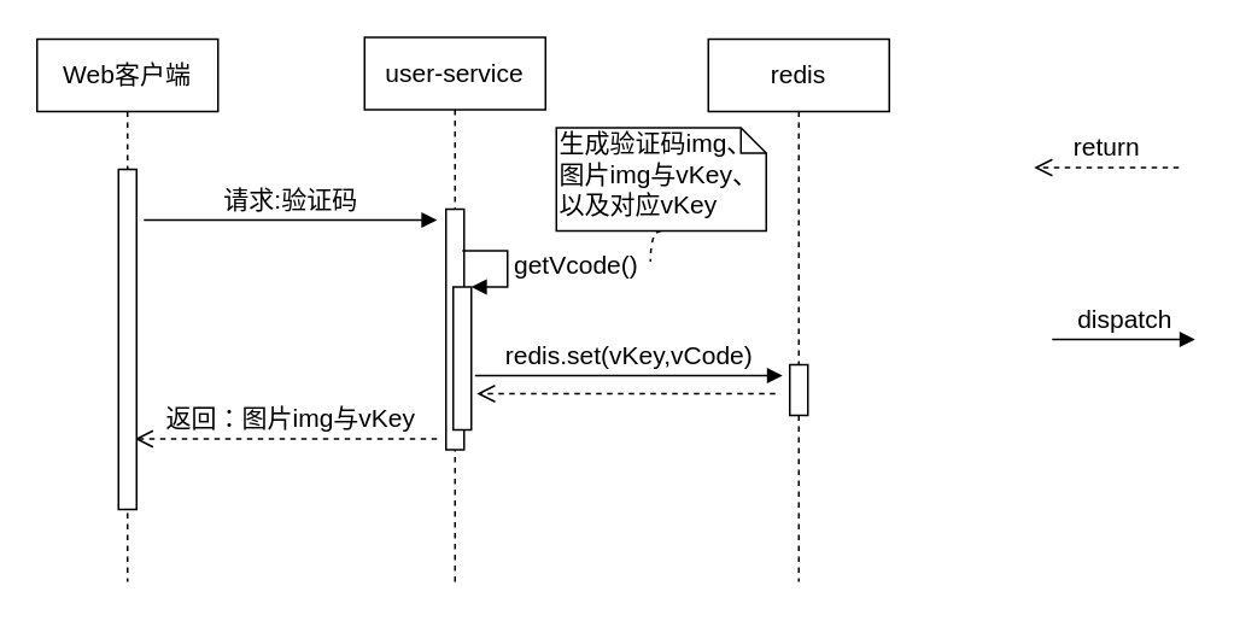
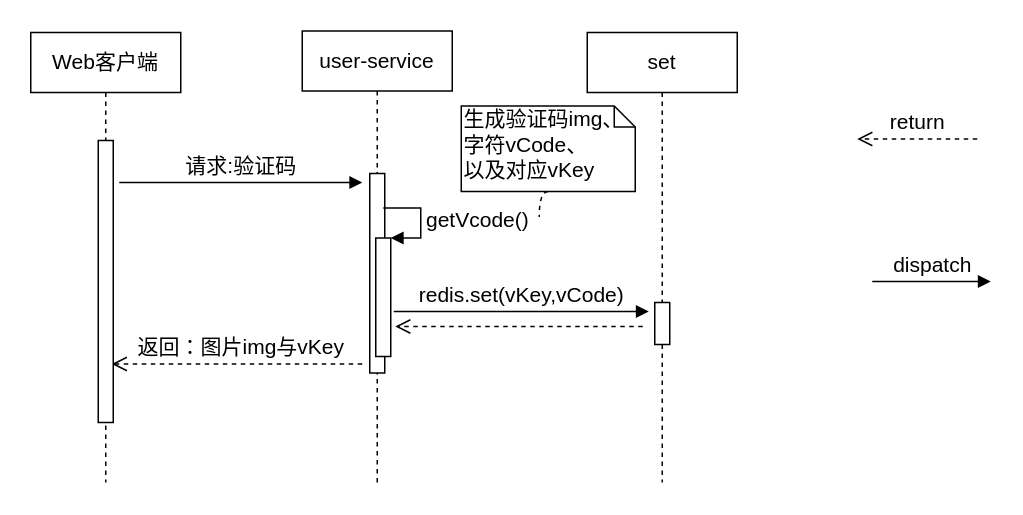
- <mxCell id="6" value="redis" style="shape=umlLifeline;perimeter=lifelinePerimeter;whiteSpace=wrap;html=1;container=1;collapsible=0;recursiveResize=0;outlineConnect=0;fontSize=14;" parent="1" vertex="1"><mxGeometry x="391" y="21" width="100" height="300" as="geometry" /></mxCell>
+ <mxCell id="6" value="set" style="shape=umlLifeline;perimeter=lifelinePerimeter;whiteSpace=wrap;html=1;container=1;collapsible=0;recursiveResize=0;outlineConnect=0;fontSize=14;" parent="1" vertex="1"><mxGeometry x="391" y="21" width="100" height="300" as="geometry" /></mxCell>
- <mxCell id="12" value="&lt;span style=&quot;white-space: nowrap; font-size: 14px;&quot;&gt;生成验证码img、&lt;/span&gt;&lt;br style=&quot;white-space: nowrap; font-size: 14px;&quot;&gt;&lt;span style=&quot;white-space: nowrap; font-size: 14px;&quot;&gt;图片img与vKey、&lt;/span&gt;&lt;br style=&quot;white-space: nowrap; font-size: 14px;&quot;&gt;&lt;span style=&quot;white-space: nowrap; font-size: 14px;&quot;&gt;以及对应vKey&lt;/span&gt;" style="shape=note;whiteSpace=wrap;html=1;size=14;verticalAlign=top;align=left;spacingTop=-6;fontSize=14;" parent="1" vertex="1"><mxGeometry x="307" y="70" width="116" height="57" as="geometry" /></mxCell>
+ <mxCell id="12" value="&lt;span style=&quot;white-space: nowrap; font-size: 14px;&quot;&gt;生成验证码img、&lt;/span&gt;&lt;br style=&quot;white-space: nowrap; font-size: 14px;&quot;&gt;&lt;span style=&quot;white-space: nowrap; font-size: 14px;&quot;&gt;字符vCode、&lt;/span&gt;&lt;br style=&quot;white-space: nowrap; font-size: 14px;&quot;&gt;&lt;span style=&quot;white-space: nowrap; font-size: 14px;&quot;&gt;以及对应vKey&lt;/span&gt;" style="shape=note;whiteSpace=wrap;html=1;size=14;verticalAlign=top;align=left;spacingTop=-6;fontSize=14;" parent="1" vertex="1"><mxGeometry x="307" y="70" width="116" height="57" as="geometry" /></mxCell>
